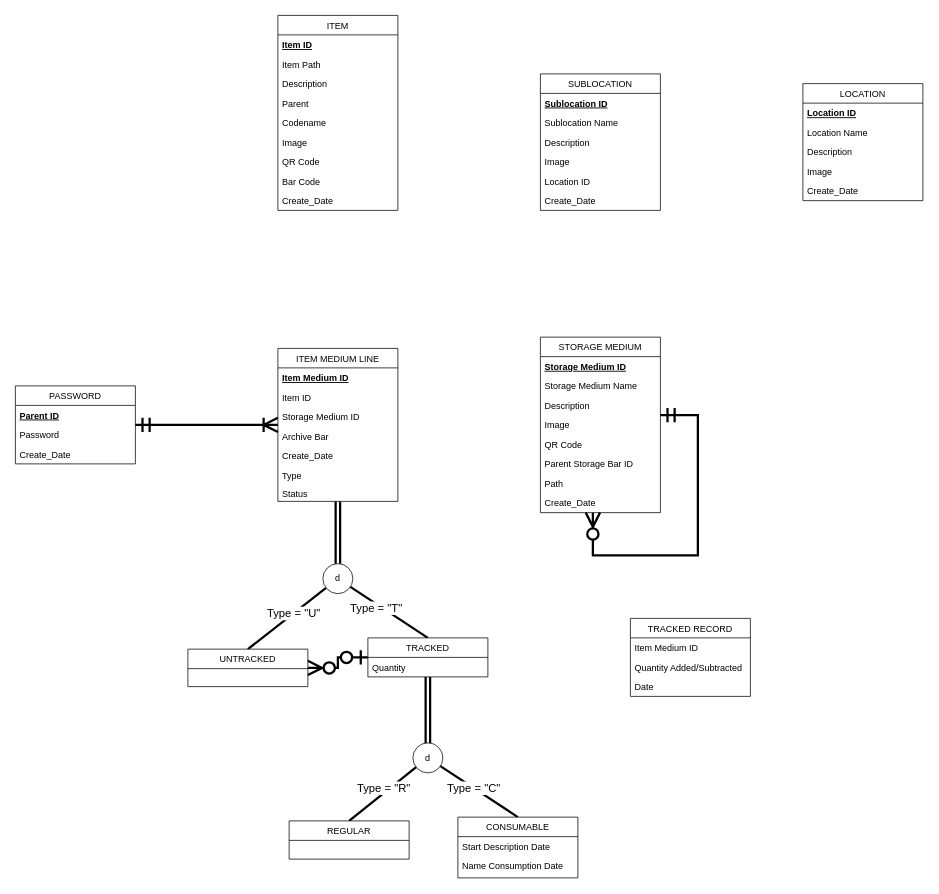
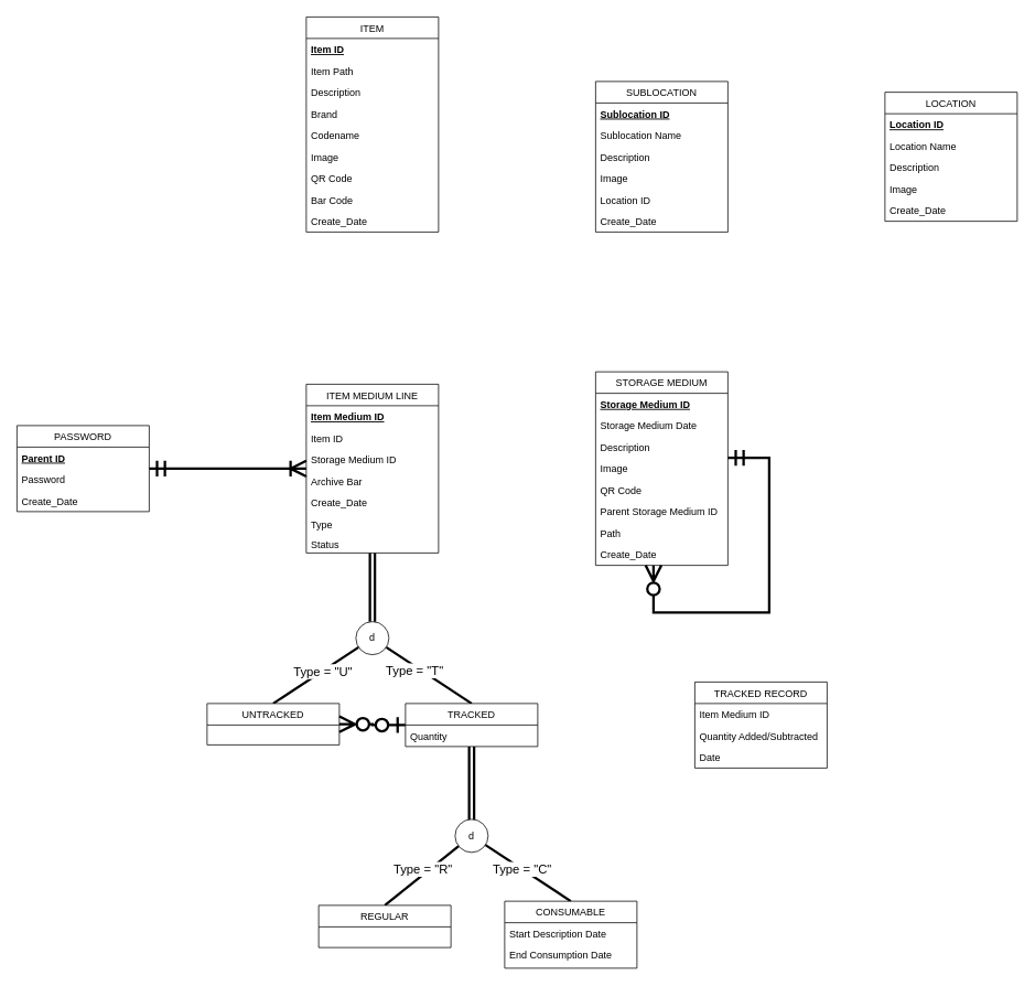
- <mxCell id="6" value="Parent" style="text;align=left;verticalAlign=top;spacingLeft=4;spacingRight=4;overflow=hidden;rotatable=0;points=[[0,0.5],[1,0.5]];portConstraint=eastwest;rounded=0;shadow=0;html=0;" parent="2" vertex="1"><mxGeometry y="104" width="160" height="26" as="geometry" /></mxCell>
+ <mxCell id="6" value="Brand" style="text;align=left;verticalAlign=top;spacingLeft=4;spacingRight=4;overflow=hidden;rotatable=0;points=[[0,0.5],[1,0.5]];portConstraint=eastwest;rounded=0;shadow=0;html=0;" parent="2" vertex="1"><mxGeometry y="104" width="160" height="26" as="geometry" /></mxCell>
- <mxCell id="27" value="Storage Medium Name" style="text;align=left;verticalAlign=top;spacingLeft=4;spacingRight=4;overflow=hidden;rotatable=0;points=[[0,0.5],[1,0.5]];portConstraint=eastwest;rounded=0;shadow=0;html=0;" parent="25" vertex="1"><mxGeometry y="52" width="160" height="26" as="geometry" /></mxCell>
+ <mxCell id="27" value="Storage Medium Date" style="text;align=left;verticalAlign=top;spacingLeft=4;spacingRight=4;overflow=hidden;rotatable=0;points=[[0,0.5],[1,0.5]];portConstraint=eastwest;rounded=0;shadow=0;html=0;" parent="25" vertex="1"><mxGeometry y="52" width="160" height="26" as="geometry" /></mxCell>
- <mxCell id="31" value="Parent Storage Bar ID" style="text;align=left;verticalAlign=top;spacingLeft=4;spacingRight=4;overflow=hidden;rotatable=0;points=[[0,0.5],[1,0.5]];portConstraint=eastwest;rounded=0;shadow=0;html=0;" parent="25" vertex="1"><mxGeometry y="156" width="160" height="26" as="geometry" /></mxCell>
+ <mxCell id="31" value="Parent Storage Medium ID" style="text;align=left;verticalAlign=top;spacingLeft=4;spacingRight=4;overflow=hidden;rotatable=0;points=[[0,0.5],[1,0.5]];portConstraint=eastwest;rounded=0;shadow=0;html=0;" parent="25" vertex="1"><mxGeometry y="156" width="160" height="26" as="geometry" /></mxCell>
- <mxCell id="53" value="UNTRACKED" style="swimlane;fontStyle=0;align=center;verticalAlign=top;childLayout=stackLayout;horizontal=1;startSize=26;horizontalStack=0;resizeParent=1;resizeLast=0;collapsible=1;marginBottom=0;rounded=0;shadow=0;strokeWidth=1;" parent="1" vertex="1"><mxGeometry x="250" y="865" width="160" height="50" as="geometry"><mxRectangle x="550" y="140" width="160" height="26" as="alternateBounds" /></mxGeometry></mxCell>
+ <mxCell id="53" value="UNTRACKED" style="swimlane;fontStyle=0;align=center;verticalAlign=top;childLayout=stackLayout;horizontal=1;startSize=26;horizontalStack=0;resizeParent=1;resizeLast=0;collapsible=1;marginBottom=0;rounded=0;shadow=0;strokeWidth=1;" parent="1" vertex="1"><mxGeometry x="250" y="850" width="160" height="50" as="geometry"><mxRectangle x="550" y="140" width="160" height="26" as="alternateBounds" /></mxGeometry></mxCell>
- <mxCell id="64" value="Name Consumption Date" style="text;align=left;verticalAlign=top;spacingLeft=4;spacingRight=4;overflow=hidden;rotatable=0;points=[[0,0.5],[1,0.5]];portConstraint=eastwest;rounded=0;shadow=0;html=0;fontStyle=0" parent="62" vertex="1"><mxGeometry y="52" width="160" height="26" as="geometry" /></mxCell>
+ <mxCell id="64" value="End Consumption Date" style="text;align=left;verticalAlign=top;spacingLeft=4;spacingRight=4;overflow=hidden;rotatable=0;points=[[0,0.5],[1,0.5]];portConstraint=eastwest;rounded=0;shadow=0;html=0;fontStyle=0" parent="62" vertex="1"><mxGeometry y="52" width="160" height="26" as="geometry" /></mxCell>
